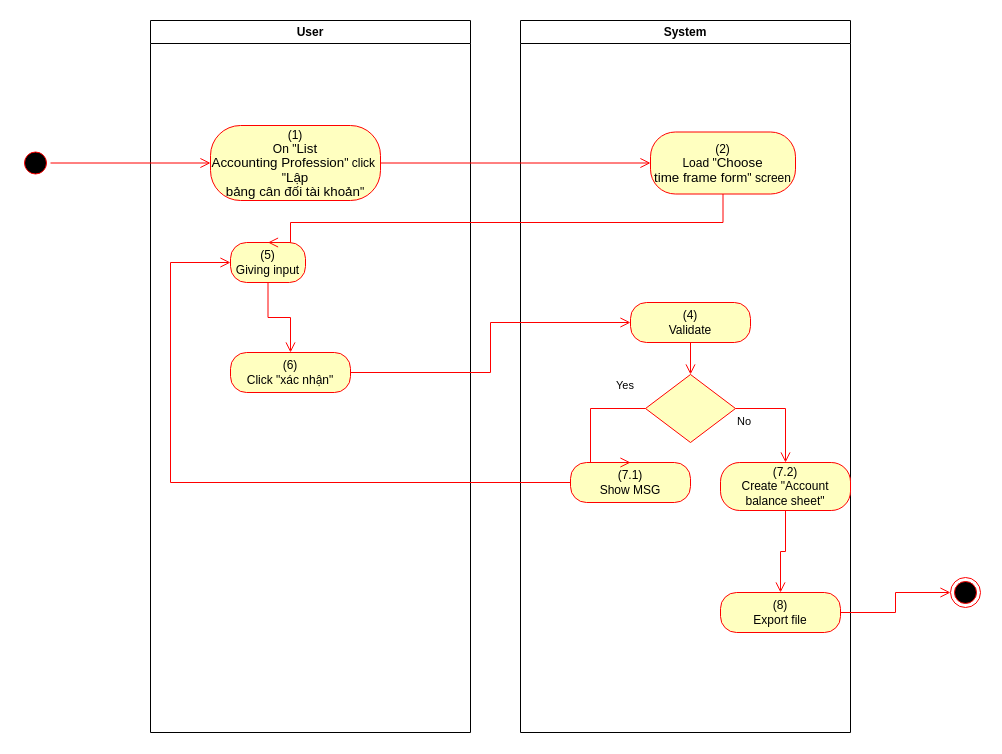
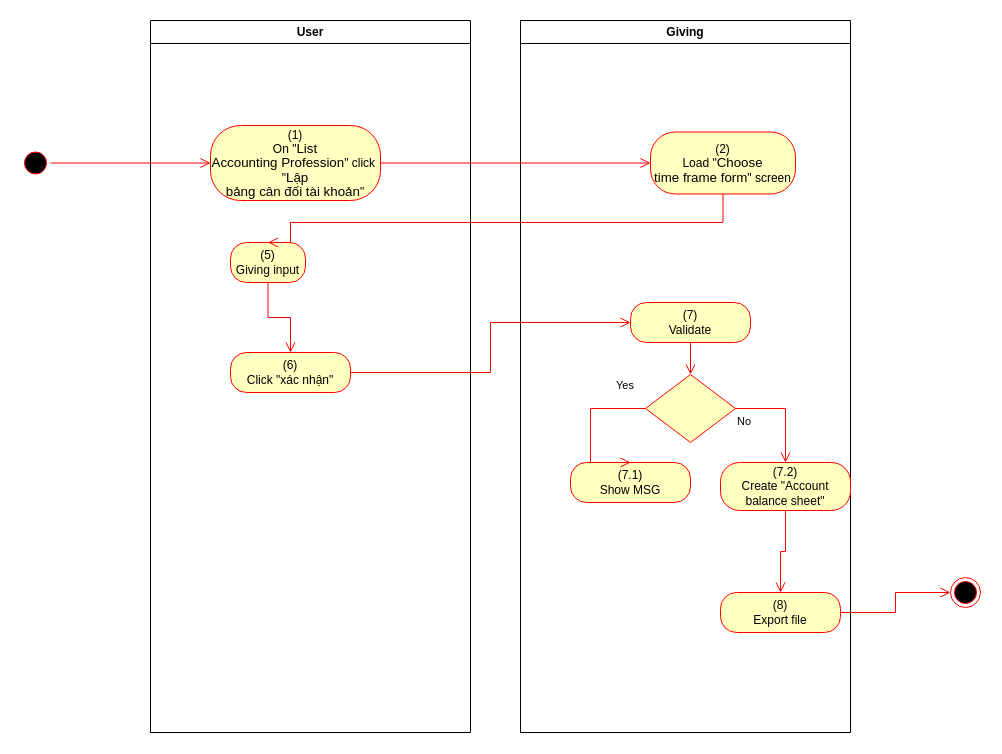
- <mxCell id="7" value="System" style="swimlane;whiteSpace=wrap;startSize=23;" vertex="1" parent="1"><mxGeometry x="520" y="20" width="330" height="712" as="geometry" /></mxCell>
+ <mxCell id="7" value="Giving" style="swimlane;whiteSpace=wrap;startSize=23;" vertex="1" parent="1"><mxGeometry x="520" y="20" width="330" height="712" as="geometry" /></mxCell>
- <mxCell id="9" value="(4)&lt;br&gt;Validate" style="rounded=1;whiteSpace=wrap;html=1;arcSize=40;fontColor=#000000;fillColor=#ffffc0;strokeColor=#ff0000;" vertex="1" parent="7"><mxGeometry x="110" y="282" width="120" height="40" as="geometry" /></mxCell>
+ <mxCell id="9" value="(7)&lt;br&gt;Validate" style="rounded=1;whiteSpace=wrap;html=1;arcSize=40;fontColor=#000000;fillColor=#ffffc0;strokeColor=#ff0000;" vertex="1" parent="7"><mxGeometry x="110" y="282" width="120" height="40" as="geometry" /></mxCell>
- <mxCell id="24" value="" style="edgeStyle=orthogonalEdgeStyle;html=1;verticalAlign=bottom;endArrow=open;endSize=8;strokeColor=#ff0000;rounded=0;entryX=0;entryY=0.5;entryDx=0;entryDy=0;exitX=0;exitY=0.5;exitDx=0;exitDy=0;" edge="1" parent="1" source="16" target="4"><mxGeometry relative="1" as="geometry"><mxPoint x="700" y="312" as="targetPoint" /><mxPoint x="360" y="272" as="sourcePoint" /><Array as="points"><mxPoint x="170" y="482" /><mxPoint x="170" y="262" /></Array></mxGeometry></mxCell>
